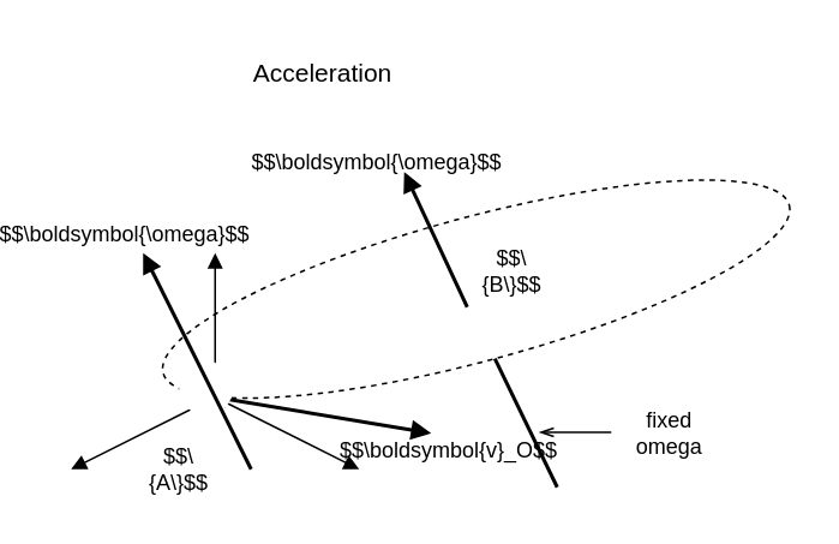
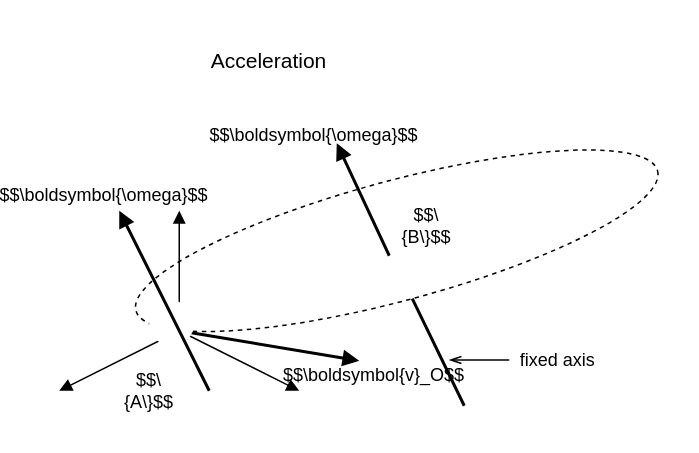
- <mxCell id="16" value="fixed omega" style="text;html=1;strokeColor=none;fillColor=none;align=center;verticalAlign=middle;whiteSpace=wrap;rounded=0;" parent="1" vertex="1"><mxGeometry x="320" y="220" width="65" height="40" as="geometry" /></mxCell>
+ <mxCell id="16" value="fixed axis" style="text;html=1;strokeColor=none;fillColor=none;align=center;verticalAlign=middle;whiteSpace=wrap;rounded=0;" parent="1" vertex="1"><mxGeometry x="320" y="220" width="65" height="40" as="geometry" /></mxCell>
